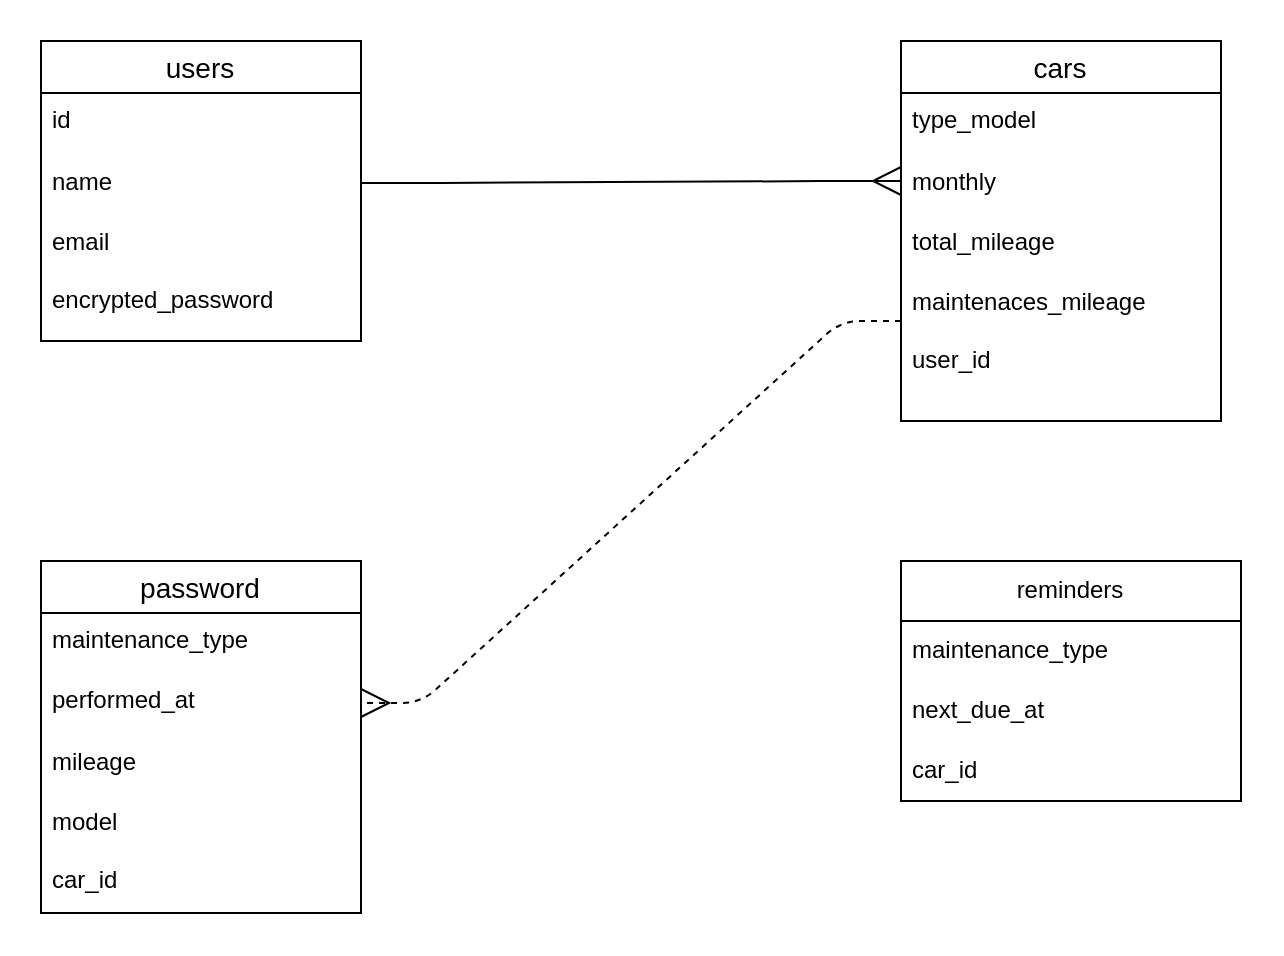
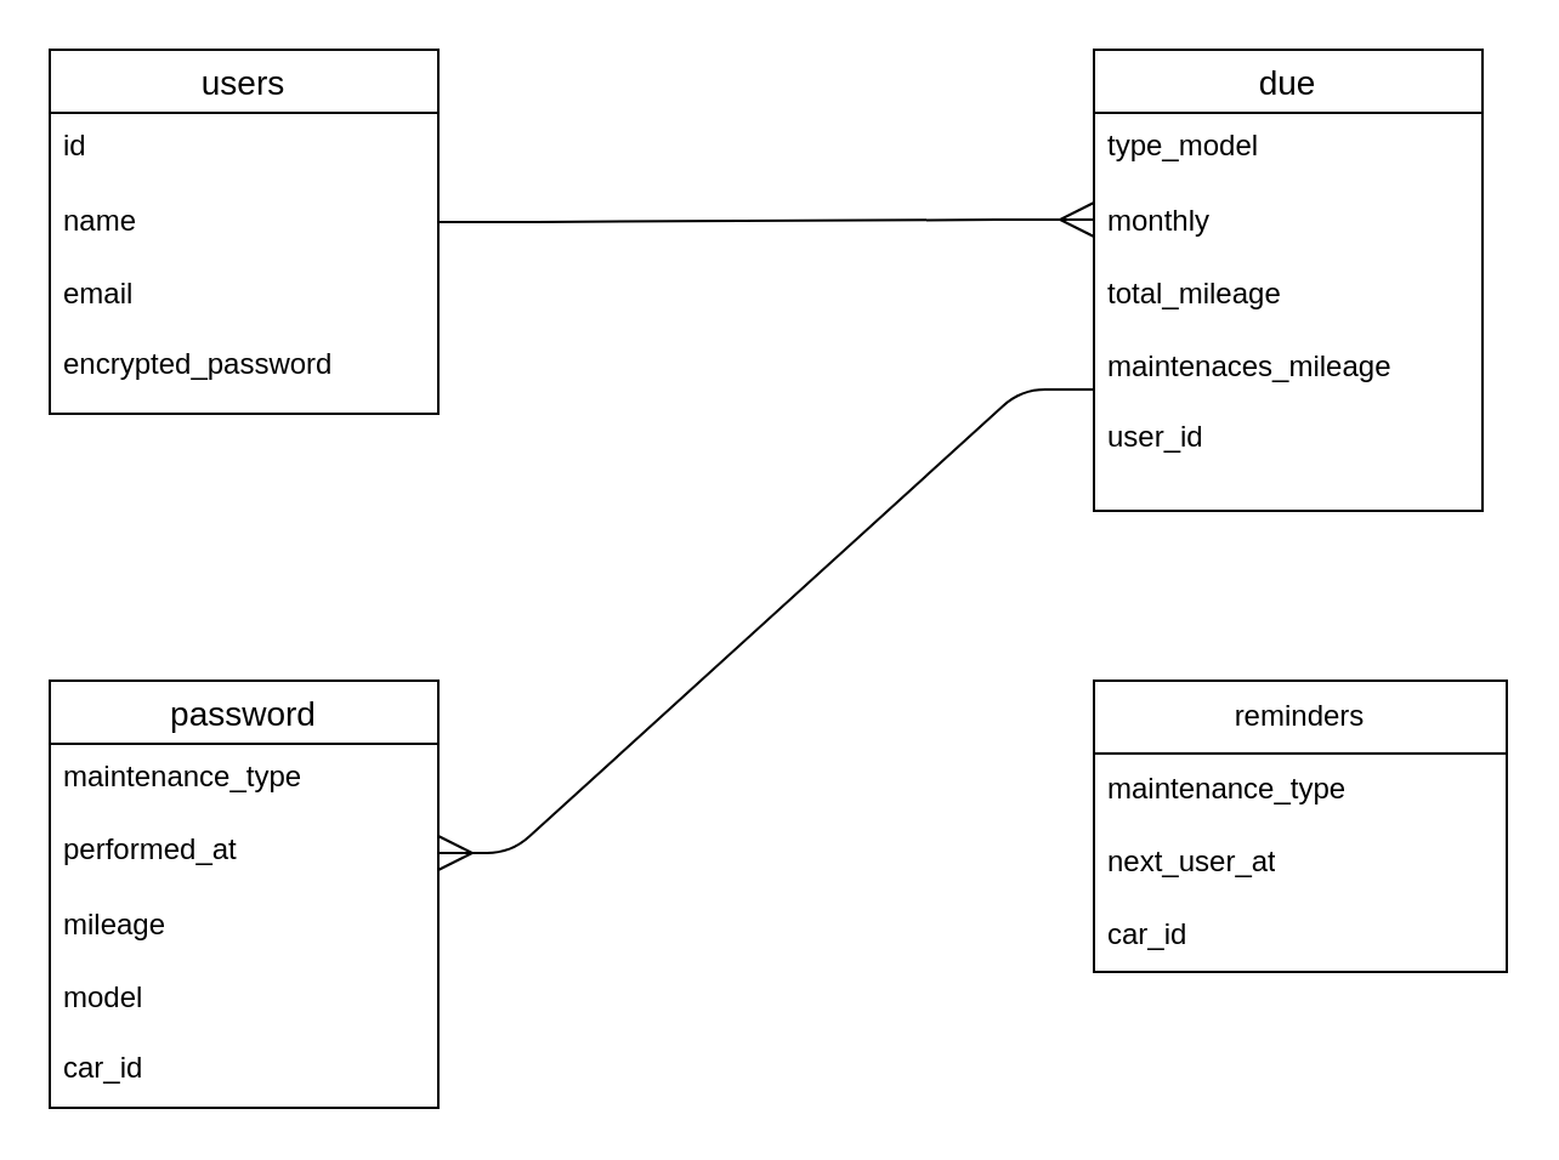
- <mxCell id="7" value="cars" style="swimlane;fontStyle=0;childLayout=stackLayout;horizontal=1;startSize=26;horizontalStack=0;resizeParent=1;resizeParentMax=0;resizeLast=0;collapsible=1;marginBottom=0;align=center;fontSize=14;" parent="1" vertex="1"><mxGeometry x="450" y="20" width="160" height="190" as="geometry" /></mxCell>
+ <mxCell id="7" value="due" style="swimlane;fontStyle=0;childLayout=stackLayout;horizontal=1;startSize=26;horizontalStack=0;resizeParent=1;resizeParentMax=0;resizeLast=0;collapsible=1;marginBottom=0;align=center;fontSize=14;" parent="1" vertex="1"><mxGeometry x="450" y="20" width="160" height="190" as="geometry" /></mxCell>
- <mxCell id="24" value="" style="edgeStyle=entityRelationEdgeStyle;fontSize=12;html=1;endArrow=ERmany;shadow=0;exitX=0;exitY=0.8;exitDx=0;exitDy=0;exitPerimeter=0;endSize=12;dashed=1;" parent="1" source="11" target="15" edge="1"><mxGeometry width="100" height="100" relative="1" as="geometry"><mxPoint x="290" y="310" as="sourcePoint" /><mxPoint x="390" y="210" as="targetPoint" /></mxGeometry></mxCell>
+ <mxCell id="24" value="" style="edgeStyle=entityRelationEdgeStyle;fontSize=12;html=1;endArrow=ERmany;shadow=0;exitX=0;exitY=0.8;exitDx=0;exitDy=0;exitPerimeter=0;endSize=12;" parent="1" source="11" target="15" edge="1"><mxGeometry width="100" height="100" relative="1" as="geometry"><mxPoint x="290" y="310" as="sourcePoint" /><mxPoint x="390" y="210" as="targetPoint" /></mxGeometry></mxCell>
- <mxCell id="21" value="next_due_at" style="text;strokeColor=none;fillColor=none;align=left;verticalAlign=middle;spacingLeft=4;spacingRight=4;overflow=hidden;points=[[0,0.5],[1,0.5]];portConstraint=eastwest;rotatable=0;whiteSpace=wrap;html=1;" parent="19" vertex="1"><mxGeometry y="60" width="170" height="30" as="geometry" /></mxCell>
+ <mxCell id="21" value="next_user_at" style="text;strokeColor=none;fillColor=none;align=left;verticalAlign=middle;spacingLeft=4;spacingRight=4;overflow=hidden;points=[[0,0.5],[1,0.5]];portConstraint=eastwest;rotatable=0;whiteSpace=wrap;html=1;" parent="19" vertex="1"><mxGeometry y="60" width="170" height="30" as="geometry" /></mxCell>
